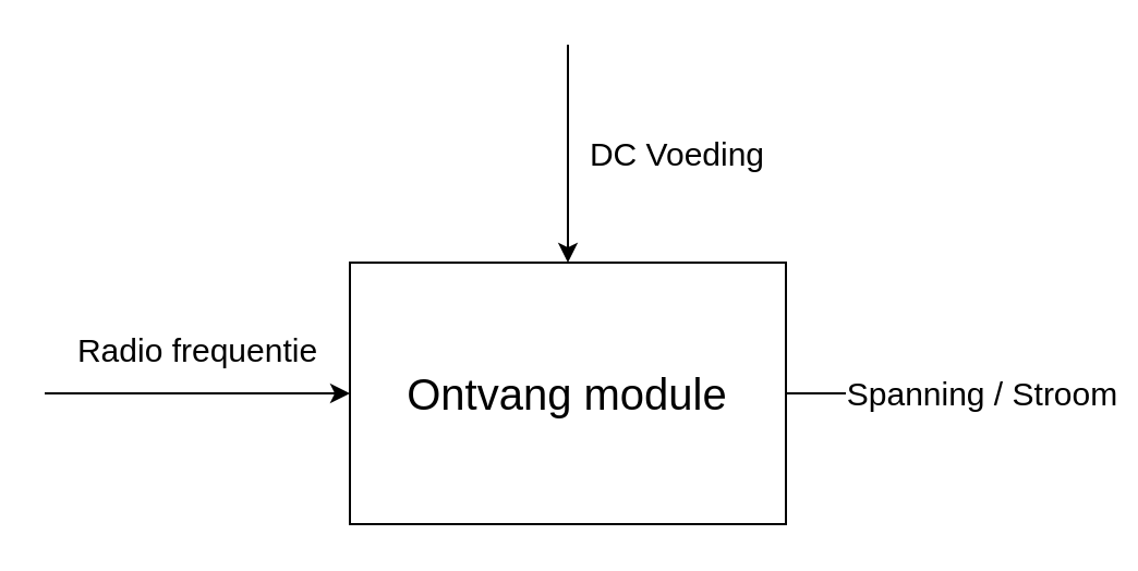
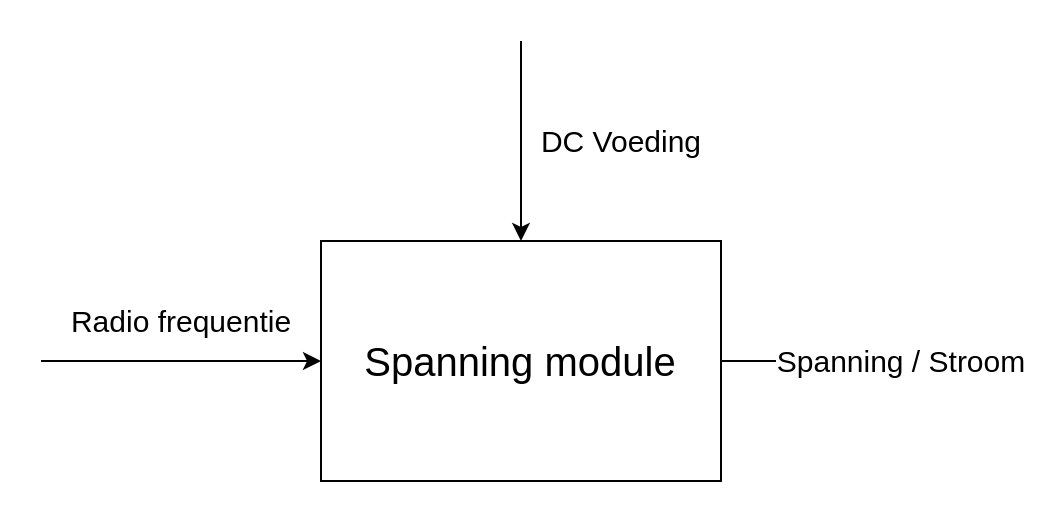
- <mxCell id="3" value="Ontvang module" style="rounded=0;whiteSpace=wrap;html=1;fontSize=20;" parent="1" vertex="1"><mxGeometry x="160" y="120" width="200" height="120" as="geometry" /></mxCell>
+ <mxCell id="3" value="Spanning module" style="rounded=0;whiteSpace=wrap;html=1;fontSize=20;" parent="1" vertex="1"><mxGeometry x="160" y="120" width="200" height="120" as="geometry" /></mxCell>
